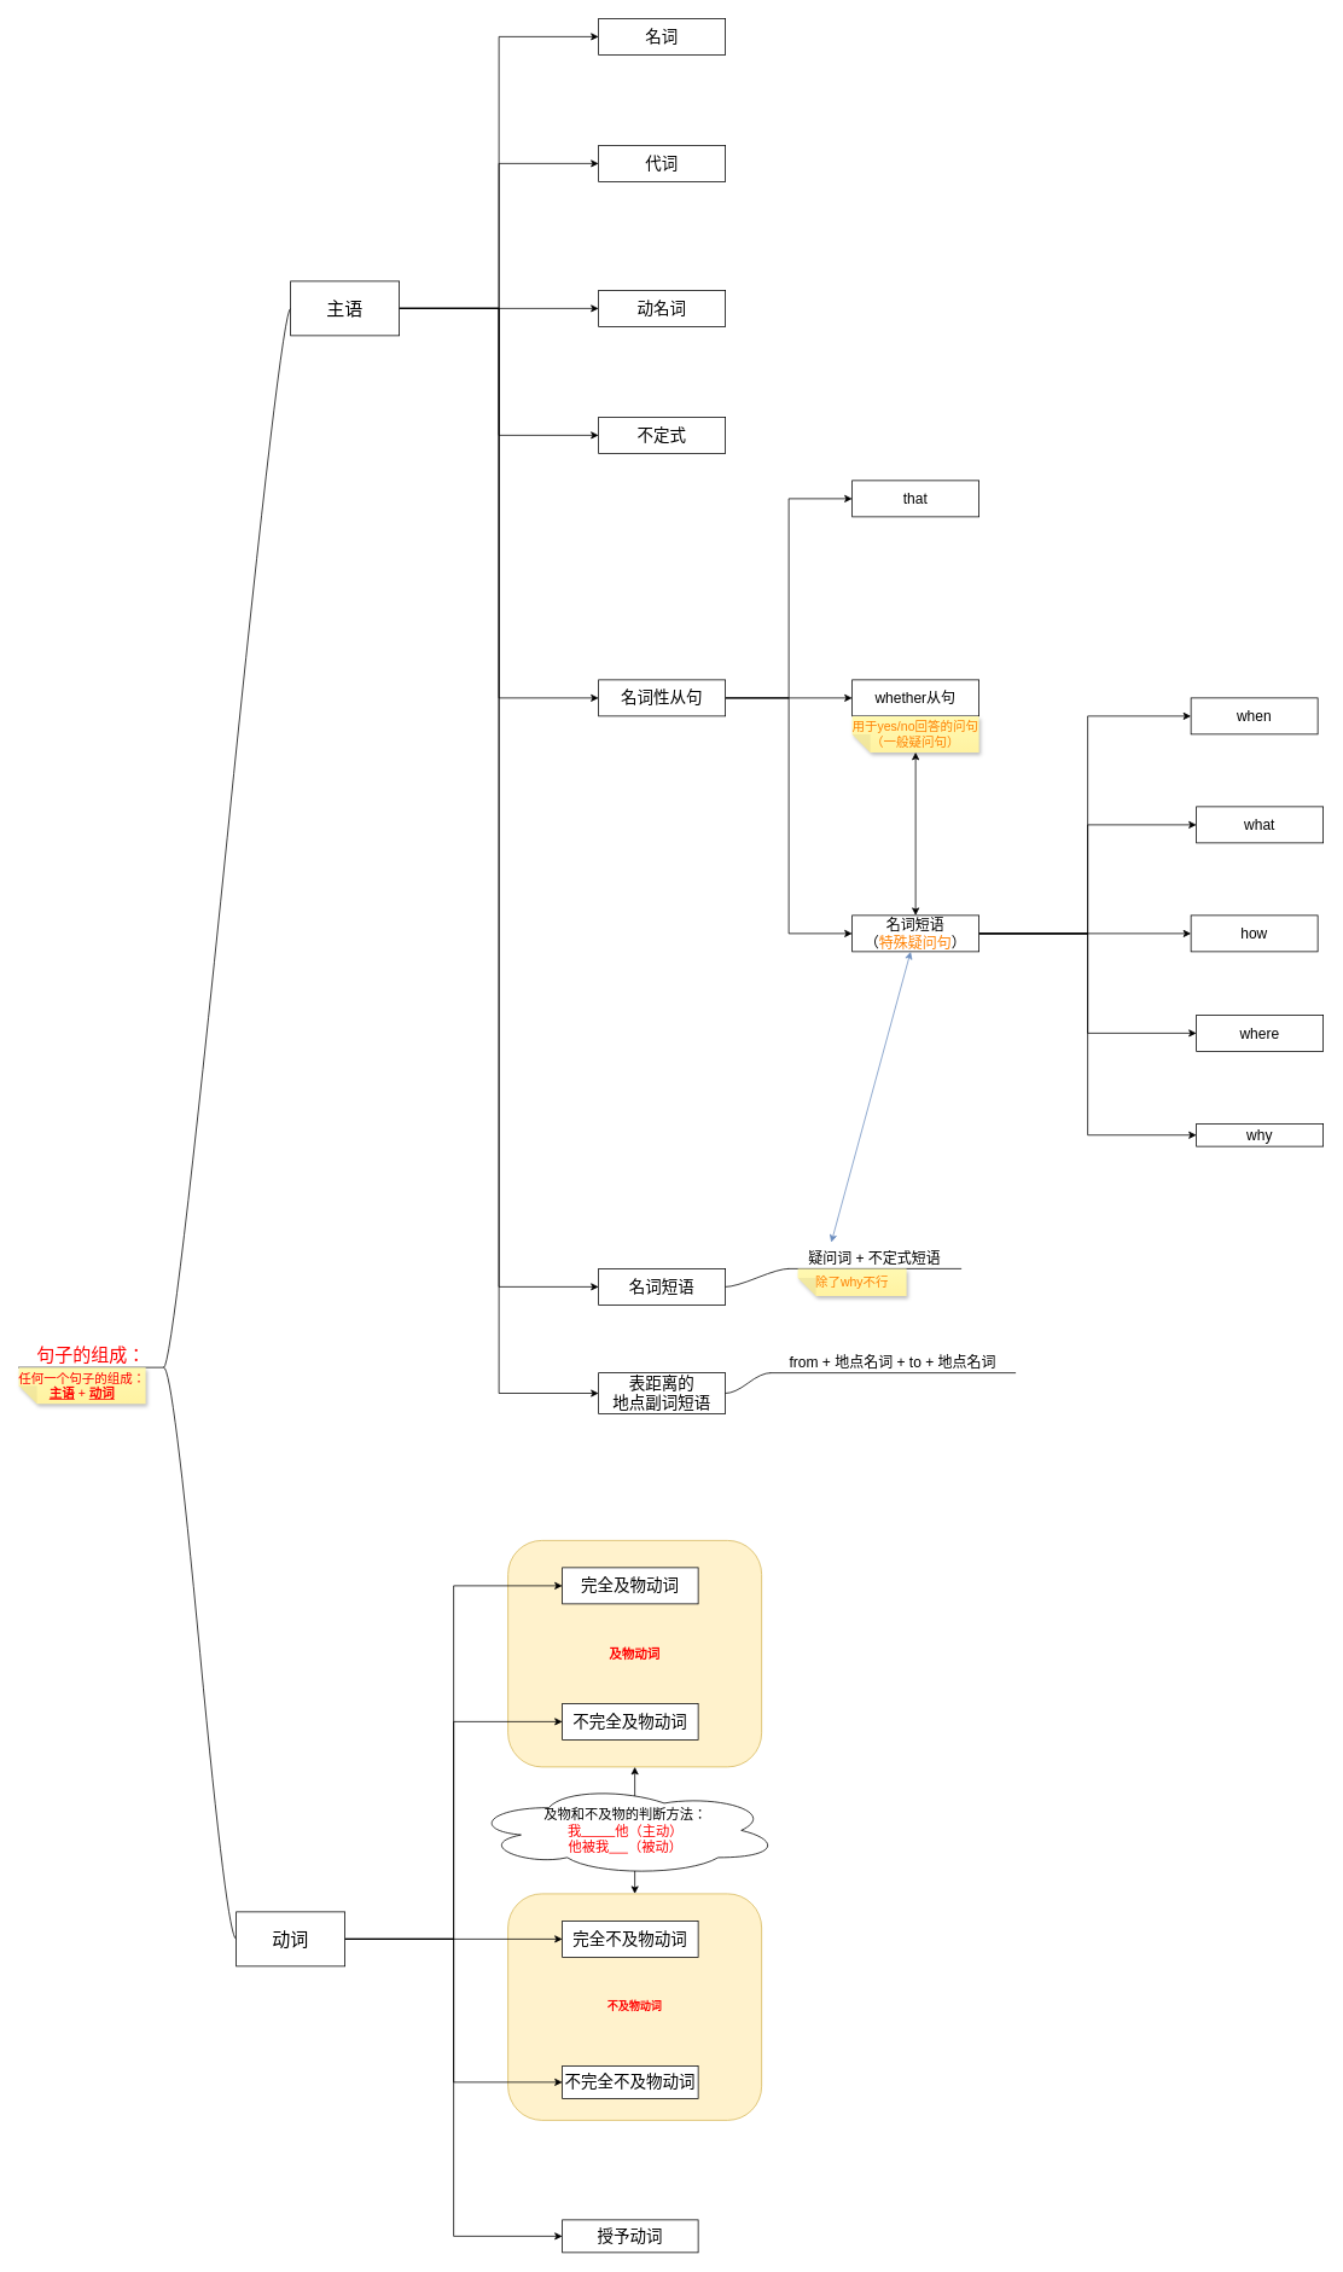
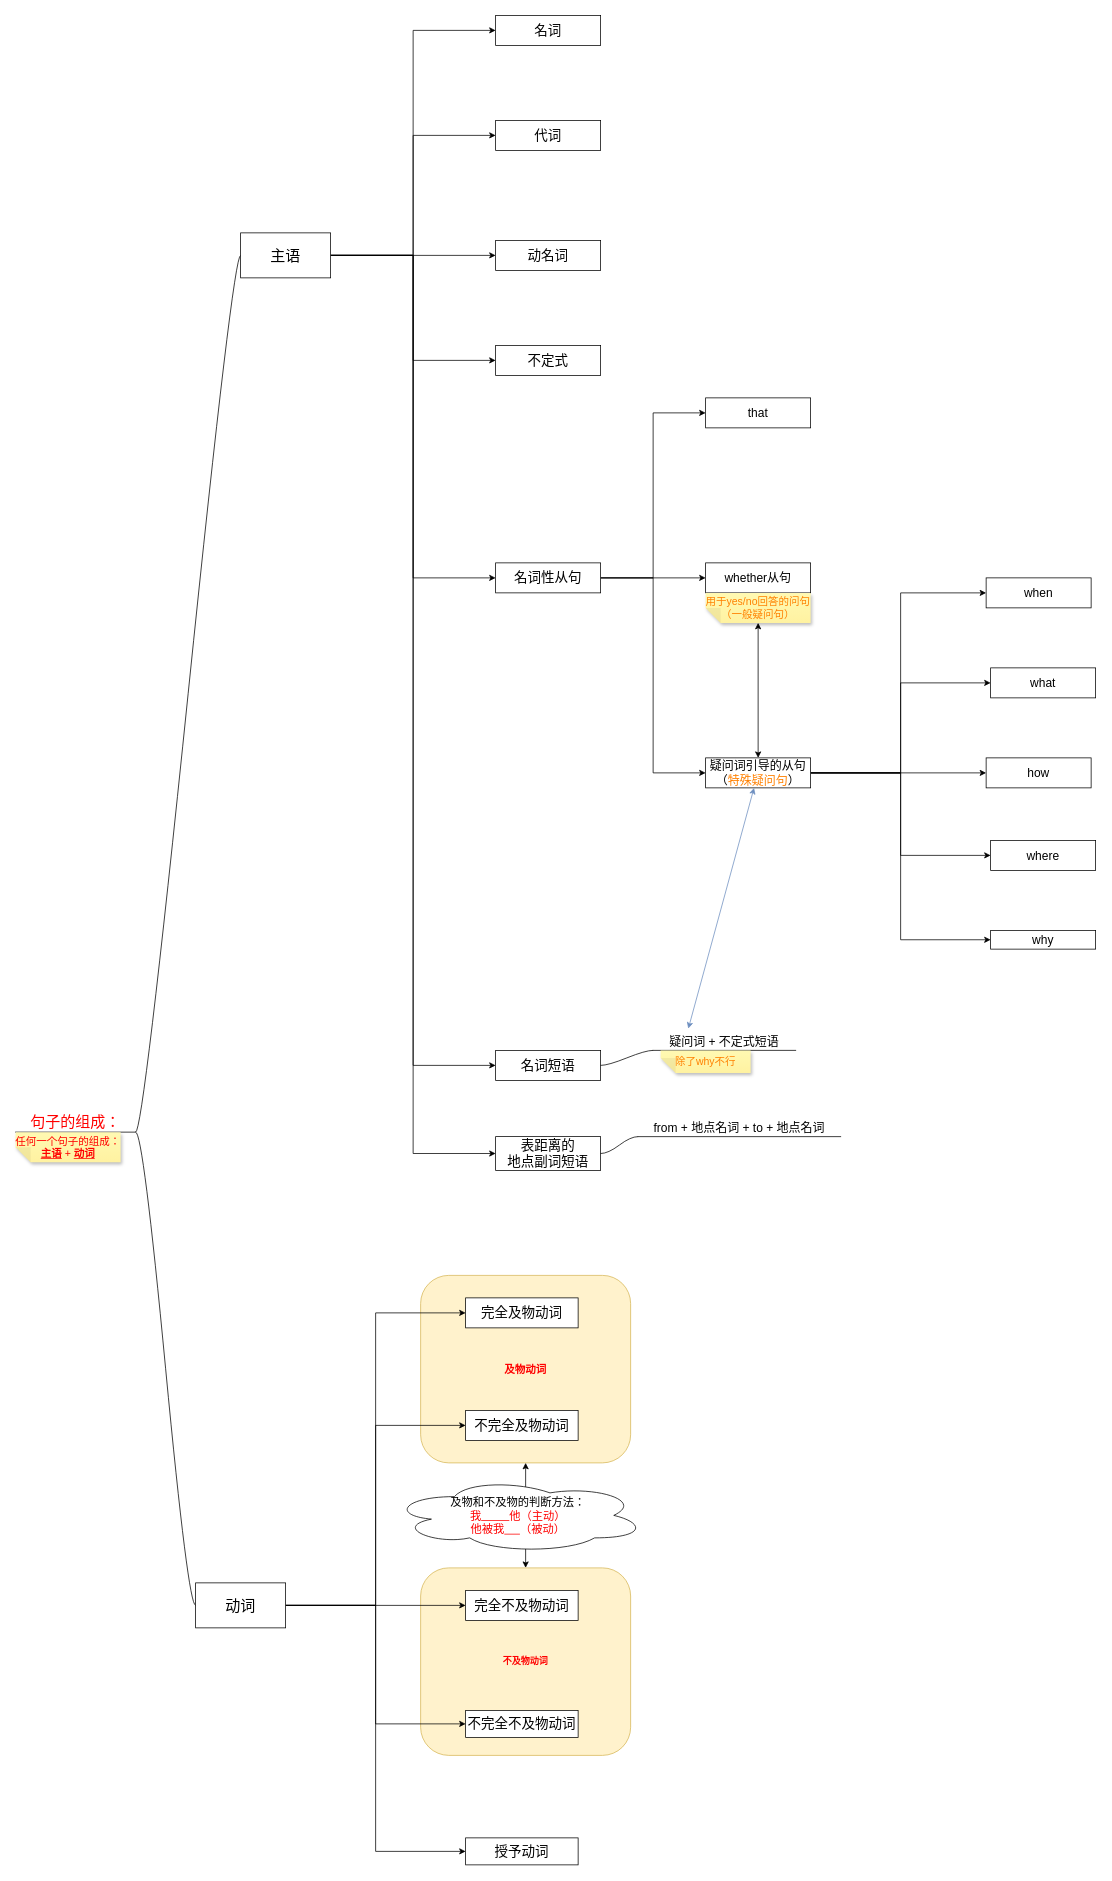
- <mxCell id="43" value="&lt;font style=&quot;font-size: 16px;&quot;&gt;名词短语&lt;/font&gt;&lt;div&gt;&lt;font style=&quot;font-size: 16px;&quot;&gt;（&lt;font style=&quot;color: rgb(255, 128, 0);&quot;&gt;特殊疑问句&lt;/font&gt;）&lt;/font&gt;&lt;/div&gt;" style="rounded=0;whiteSpace=wrap;html=1;" vertex="1" parent="1"><mxGeometry x="940" y="1010" width="140" height="40" as="geometry" /></mxCell>
+ <mxCell id="43" value="&lt;font style=&quot;font-size: 16px;&quot;&gt;疑问词引导的从句&lt;/font&gt;&lt;div&gt;&lt;font style=&quot;font-size: 16px;&quot;&gt;（&lt;font style=&quot;color: rgb(255, 128, 0);&quot;&gt;特殊疑问句&lt;/font&gt;）&lt;/font&gt;&lt;/div&gt;" style="rounded=0;whiteSpace=wrap;html=1;" vertex="1" parent="1"><mxGeometry x="940" y="1010" width="140" height="40" as="geometry" /></mxCell>
